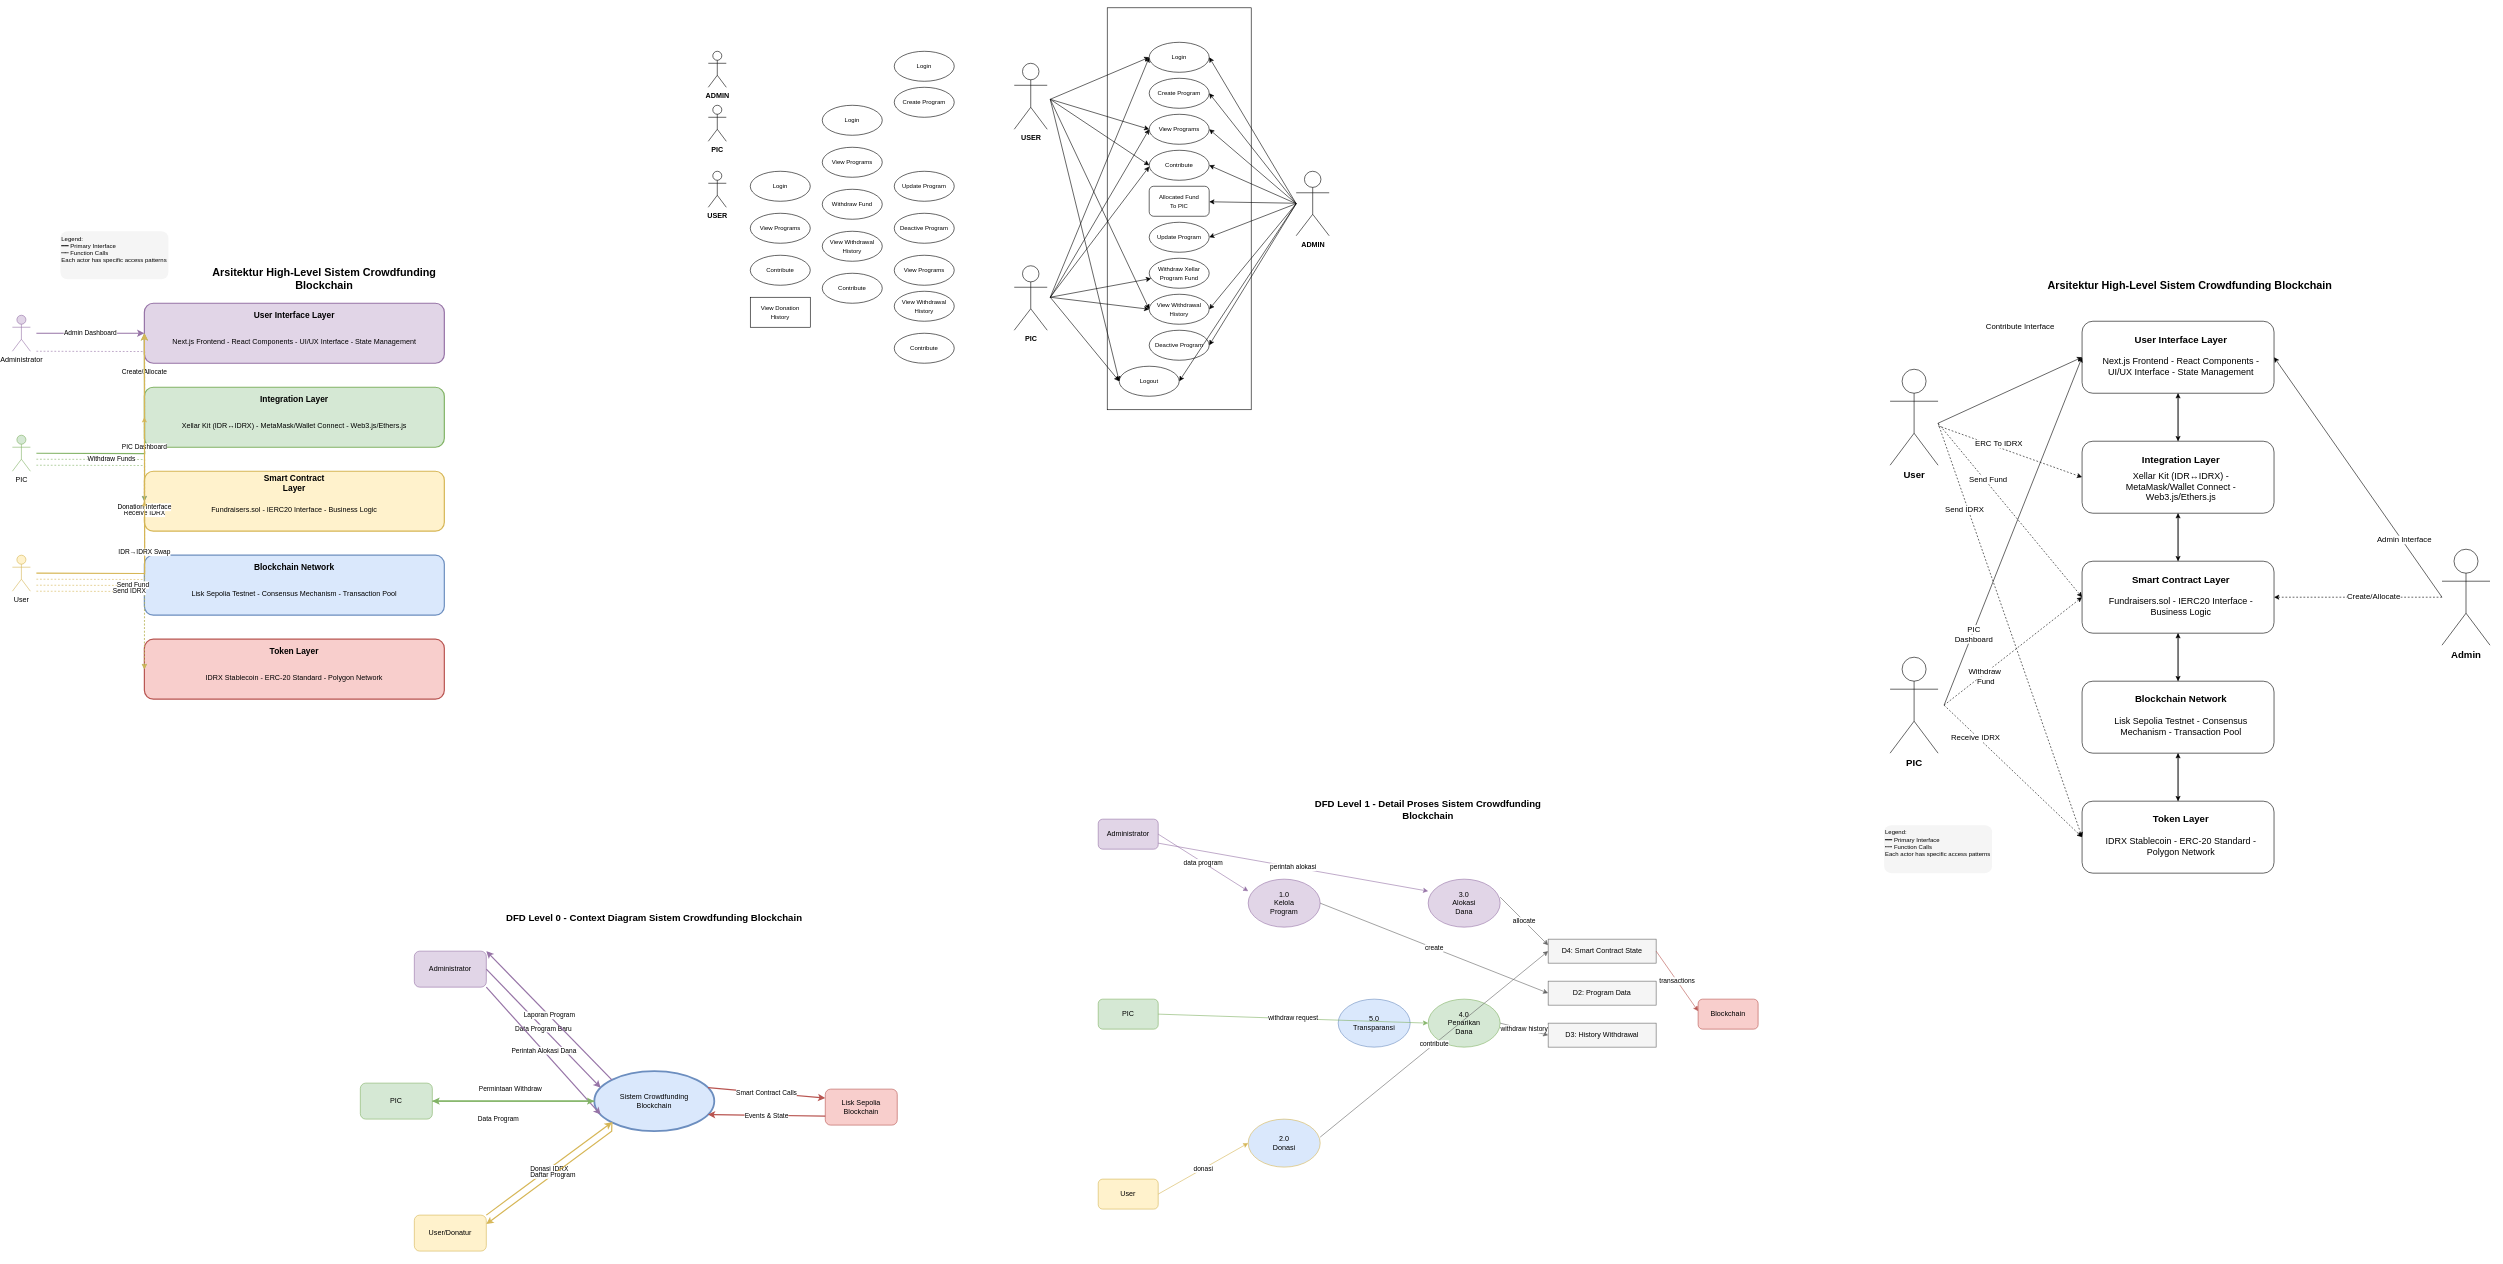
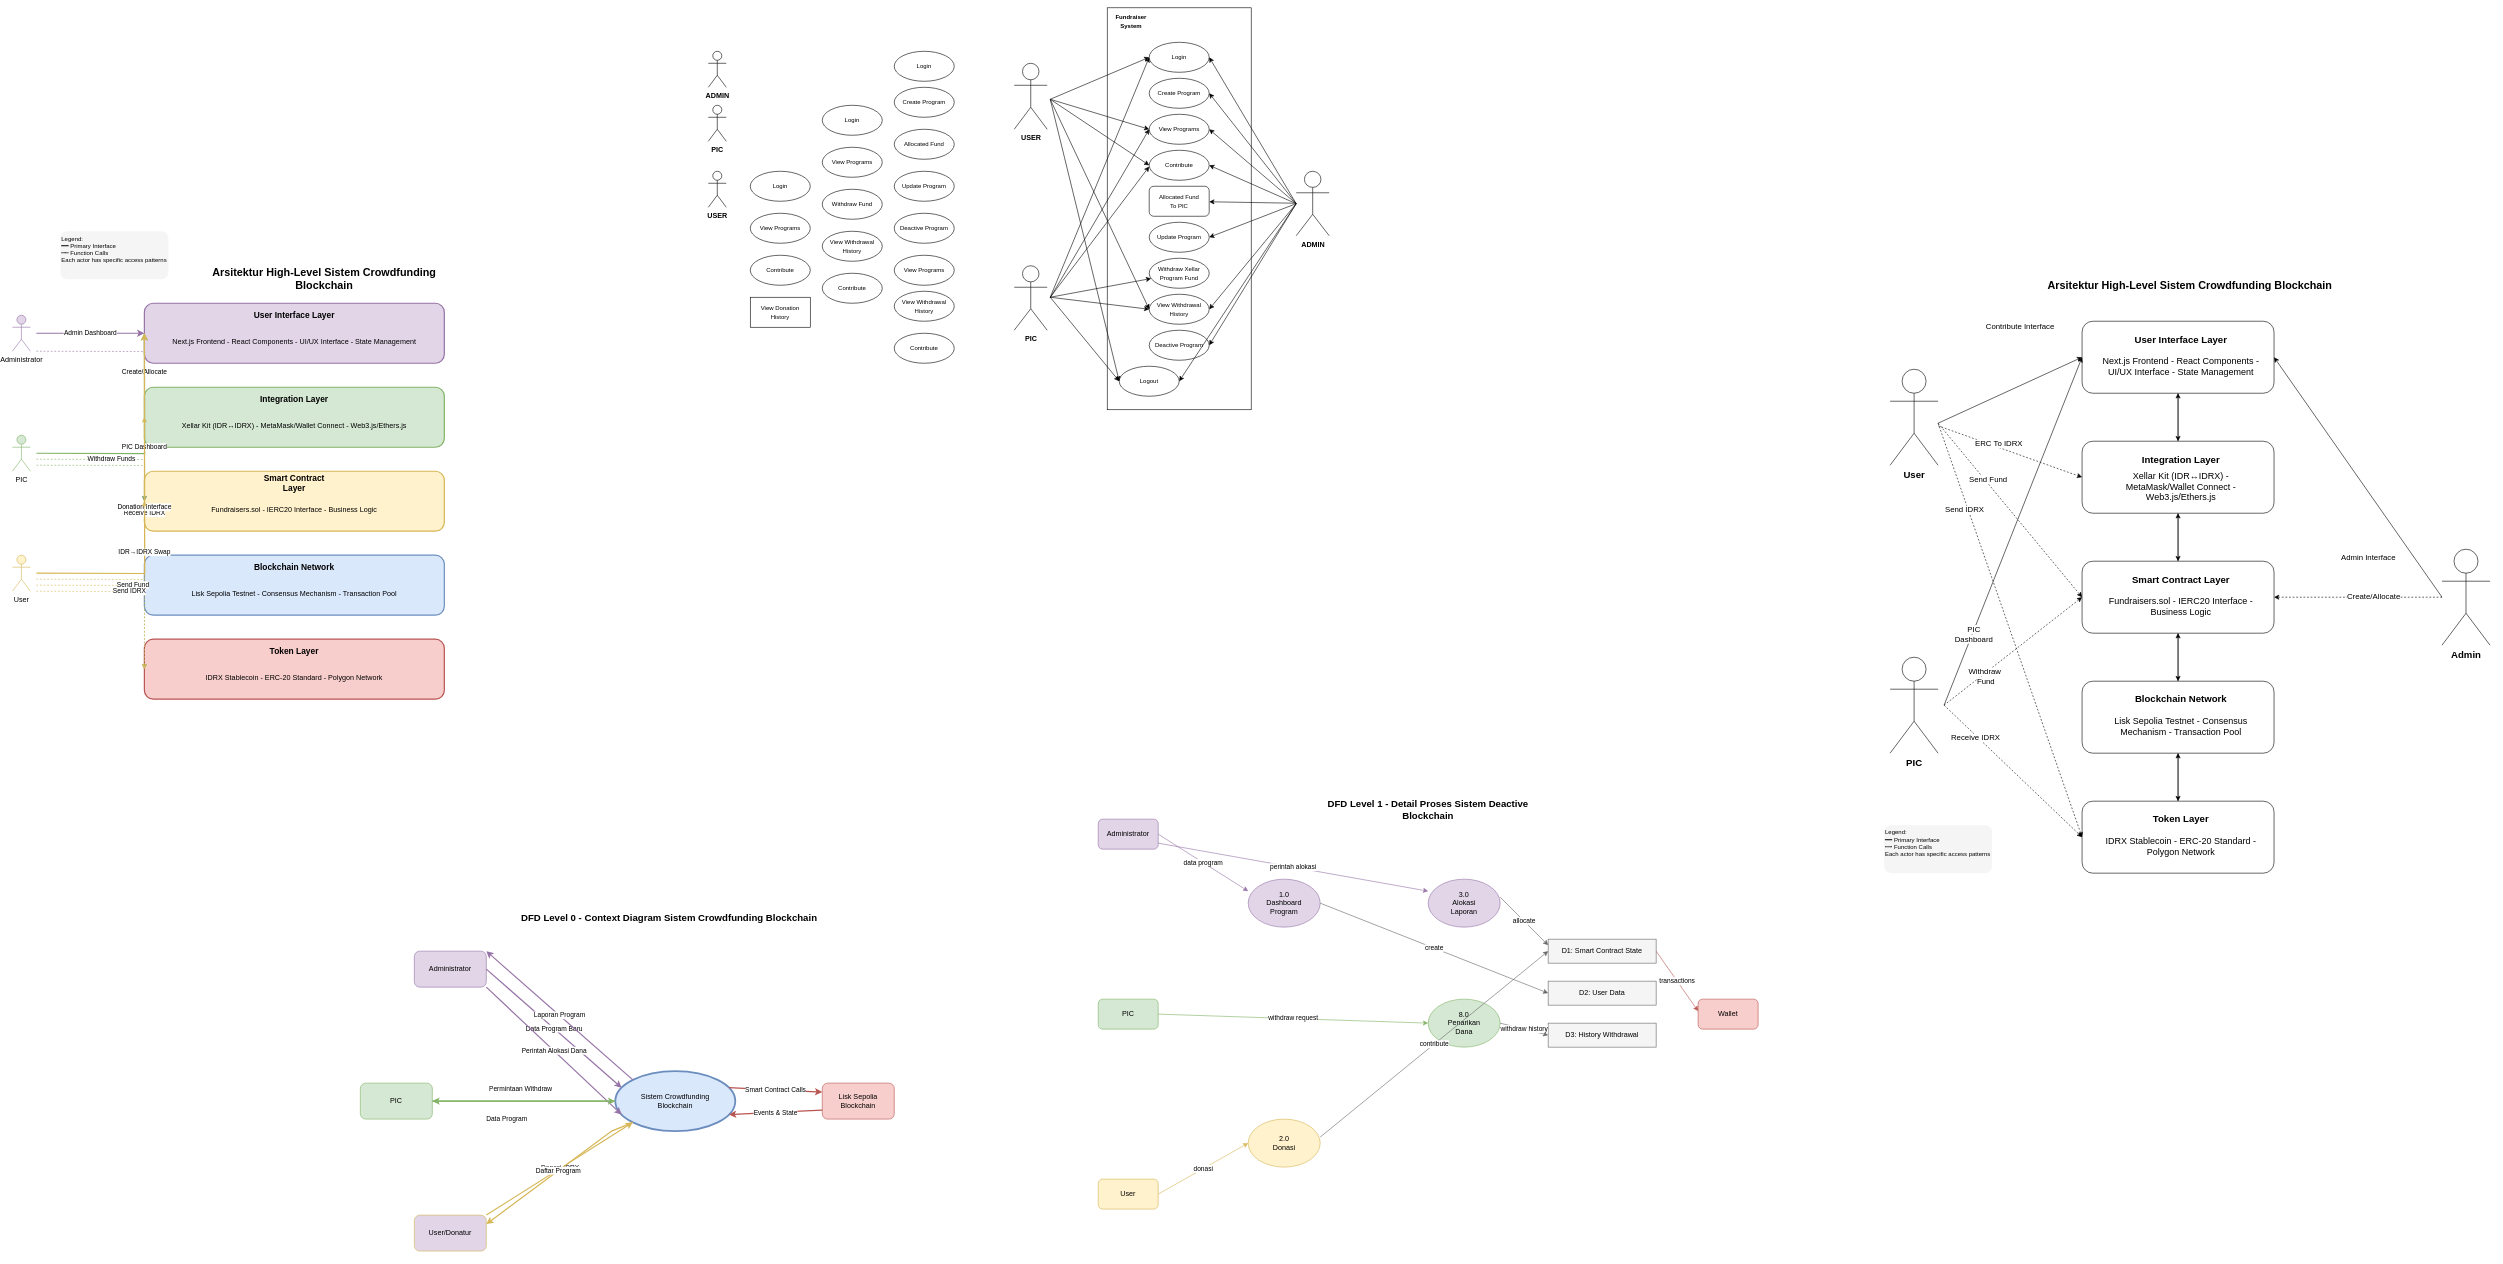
+ <mxCell id="33" value="&lt;b&gt;&lt;font style=&quot;font-size: 10px;&quot;&gt;Fundraiser System&lt;/font&gt;&lt;/b&gt;" style="text;html=1;align=center;verticalAlign=middle;whiteSpace=wrap;rounded=0;" vertex="1" parent="1"><mxGeometry x="1854.99" y="20" width="60" height="30" as="geometry" /></mxCell>
+ <mxCell id="15" value="&lt;font style=&quot;font-size: 10px;&quot;&gt;Allocated Fund&lt;/font&gt;" style="ellipse;whiteSpace=wrap;html=1;" vertex="1" parent="1"><mxGeometry x="1490" y="215" width="100" height="50" as="geometry" /></mxCell>
- <mxCell id="168" value="&lt;span style=&quot;color: rgb(0, 0, 0); font-family: Helvetica; font-style: normal; font-variant-ligatures: normal; font-variant-caps: normal; font-weight: 400; letter-spacing: normal; orphans: 2; text-align: center; text-indent: 0px; text-transform: none; widows: 2; word-spacing: 0px; -webkit-text-stroke-width: 0px; white-space: nowrap; background-color: rgb(255, 255, 255); text-decoration-thickness: initial; text-decoration-style: initial; text-decoration-color: initial; float: none; display: inline !important;&quot;&gt;&lt;font style=&quot;font-size: 13px;&quot;&gt;Admin Interface&lt;/font&gt;&lt;/span&gt;" style="text;whiteSpace=wrap;html=1;" vertex="1" parent="1"><mxGeometry x="3960" y="885" width="80" height="30" as="geometry" /></mxCell>
+ <mxCell id="168" value="&lt;span style=&quot;color: rgb(0, 0, 0); font-family: Helvetica; font-style: normal; font-variant-ligatures: normal; font-variant-caps: normal; font-weight: 400; letter-spacing: normal; orphans: 2; text-align: center; text-indent: 0px; text-transform: none; widows: 2; word-spacing: 0px; -webkit-text-stroke-width: 0px; white-space: nowrap; background-color: rgb(255, 255, 255); text-decoration-thickness: initial; text-decoration-style: initial; text-decoration-color: initial; float: none; display: inline !important;&quot;&gt;&lt;font style=&quot;font-size: 13px;&quot;&gt;Admin Interface&lt;/font&gt;&lt;/span&gt;" style="text;whiteSpace=wrap;html=1;" vertex="1" parent="1"><mxGeometry x="3900" y="915" width="80" height="30" as="geometry" /></mxCell>
- <mxCell id="78" value="DFD Level 1 - Detail Proses Sistem Crowdfunding Blockchain" style="text;html=1;strokeColor=none;fillColor=none;align=center;verticalAlign=middle;whiteSpace=wrap;rounded=0;fontStyle=1;fontSize=16;" vertex="1" parent="1"><mxGeometry x="2180" y="1335" width="400" height="30" as="geometry" /></mxCell>
+ <mxCell id="78" value="DFD Level 1 - Detail Proses Sistem Deactive Blockchain" style="text;html=1;strokeColor=none;fillColor=none;align=center;verticalAlign=middle;whiteSpace=wrap;rounded=0;fontStyle=1;fontSize=16;" vertex="1" parent="1"><mxGeometry x="2180" y="1335" width="400" height="30" as="geometry" /></mxCell>
- <mxCell id="61" value="1.0&#10;Kelola&#10;Program" style="ellipse;whiteSpace=wrap;html=1;fillColor=#e1d5e7;strokeColor=#9673a6;" vertex="1" parent="1"><mxGeometry x="2080" y="1465" width="120" height="80" as="geometry" /></mxCell>
+ <mxCell id="61" value="1.0&#10;Dashboard&#10;Program" style="ellipse;whiteSpace=wrap;html=1;fillColor=#e1d5e7;strokeColor=#9673a6;" vertex="1" parent="1"><mxGeometry x="2080" y="1465" width="120" height="80" as="geometry" /></mxCell>
- <mxCell id="63" value="3.0&#10;Alokasi&#10;Dana" style="ellipse;whiteSpace=wrap;html=1;fillColor=#e1d5e7;strokeColor=#9673a6;" vertex="1" parent="1"><mxGeometry x="2380" y="1465" width="120" height="80" as="geometry" /></mxCell>
+ <mxCell id="63" value="3.0&#10;Alokasi&#10;Laporan" style="ellipse;whiteSpace=wrap;html=1;fillColor=#e1d5e7;strokeColor=#9673a6;" vertex="1" parent="1"><mxGeometry x="2380" y="1465" width="120" height="80" as="geometry" /></mxCell>
- <mxCell id="93" value="DFD Level 0 - Context Diagram Sistem Crowdfunding Blockchain" style="text;html=1;strokeColor=none;fillColor=none;align=center;verticalAlign=middle;whiteSpace=wrap;rounded=0;fontStyle=1;fontSize=16;" vertex="1" parent="1"><mxGeometry x="840" y="1515" width="500" height="30" as="geometry" /></mxCell>
+ <mxCell id="93" value="DFD Level 0 - Context Diagram Sistem Crowdfunding Blockchain" style="text;html=1;strokeColor=none;fillColor=none;align=center;verticalAlign=middle;whiteSpace=wrap;rounded=0;fontStyle=1;fontSize=16;" vertex="1" parent="1"><mxGeometry x="865" y="1515" width="500" height="30" as="geometry" /></mxCell>
- <mxCell id="66" value="D4: Smart Contract State" style="rounded=0;whiteSpace=wrap;html=1;fillColor=#f5f5f5;strokeColor=#666666;" vertex="1" parent="1"><mxGeometry x="2580" y="1565" width="180" height="40" as="geometry" /></mxCell>
+ <mxCell id="66" value="D1: Smart Contract State" style="rounded=0;whiteSpace=wrap;html=1;fillColor=#f5f5f5;strokeColor=#666666;" vertex="1" parent="1"><mxGeometry x="2580" y="1565" width="180" height="40" as="geometry" /></mxCell>
- <mxCell id="67" value="D2: Program Data" style="rounded=0;whiteSpace=wrap;html=1;fillColor=#f5f5f5;strokeColor=#666666;" vertex="1" parent="1"><mxGeometry x="2580" y="1635" width="180" height="40" as="geometry" /></mxCell>
+ <mxCell id="67" value="D2: User Data" style="rounded=0;whiteSpace=wrap;html=1;fillColor=#f5f5f5;strokeColor=#666666;" vertex="1" parent="1"><mxGeometry x="2580" y="1635" width="180" height="40" as="geometry" /></mxCell>
- <mxCell id="60" value="Blockchain" style="rounded=1;whiteSpace=wrap;html=1;fillColor=#f8cecc;strokeColor=#b85450;" vertex="1" parent="1"><mxGeometry x="2830" y="1665" width="100" height="50" as="geometry" /></mxCell>
+ <mxCell id="60" value="Wallet" style="rounded=1;whiteSpace=wrap;html=1;fillColor=#f8cecc;strokeColor=#b85450;" vertex="1" parent="1"><mxGeometry x="2830" y="1665" width="100" height="50" as="geometry" /></mxCell>
- <mxCell id="65" value="5.0&#10;Transparansi" style="ellipse;whiteSpace=wrap;html=1;fillColor=#dae8fc;strokeColor=#6c8ebf;" vertex="1" parent="1"><mxGeometry x="2230" y="1665" width="120" height="80" as="geometry" /></mxCell>
- <mxCell id="64" value="4.0&#10;Penarikan&#10;Dana" style="ellipse;whiteSpace=wrap;html=1;fillColor=#d5e8d4;strokeColor=#82b366;" vertex="1" parent="1"><mxGeometry x="2380" y="1665" width="120" height="80" as="geometry" /></mxCell>
+ <mxCell id="64" value="8.0&#10;Penarikan&#10;Dana" style="ellipse;whiteSpace=wrap;html=1;fillColor=#d5e8d4;strokeColor=#82b366;" vertex="1" parent="1"><mxGeometry x="2380" y="1665" width="120" height="80" as="geometry" /></mxCell>
- <mxCell id="79" value="Sistem Crowdfunding&#10;Blockchain" style="ellipse;whiteSpace=wrap;html=1;fillColor=#dae8fc;strokeColor=#6c8ebf;strokeWidth=3;" vertex="1" parent="1"><mxGeometry x="990" y="1785" width="200" height="100" as="geometry" /></mxCell>
+ <mxCell id="79" value="Sistem Crowdfunding&#10;Blockchain" style="ellipse;whiteSpace=wrap;html=1;fillColor=#dae8fc;strokeColor=#6c8ebf;strokeWidth=3;" vertex="1" parent="1"><mxGeometry x="1025" y="1785" width="200" height="100" as="geometry" /></mxCell>
- <mxCell id="83" value="Lisk Sepolia&#10;Blockchain" style="rounded=1;whiteSpace=wrap;html=1;fillColor=#f8cecc;strokeColor=#b85450;" vertex="1" parent="1"><mxGeometry x="1375" y="1815" width="120" height="60" as="geometry" /></mxCell>
+ <mxCell id="83" value="Lisk Sepolia&#10;Blockchain" style="rounded=1;whiteSpace=wrap;html=1;fillColor=#f8cecc;strokeColor=#b85450;" vertex="1" parent="1"><mxGeometry x="1370" y="1805" width="120" height="60" as="geometry" /></mxCell>
- <mxCell id="62" value="2.0&#10;Donasi" style="ellipse;whiteSpace=wrap;html=1;fillColor=#dae8fc;strokeColor=#d6b656;" vertex="1" parent="1"><mxGeometry x="2080" y="1865" width="120" height="80" as="geometry" /></mxCell>
+ <mxCell id="62" value="2.0&#10;Donasi" style="ellipse;whiteSpace=wrap;html=1;fillColor=#fff2cc;strokeColor=#d6b656;" vertex="1" parent="1"><mxGeometry x="2080" y="1865" width="120" height="80" as="geometry" /></mxCell>
- <mxCell id="82" value="User/Donatur" style="rounded=1;whiteSpace=wrap;html=1;fillColor=#fff2cc;strokeColor=#d6b656;" vertex="1" parent="1"><mxGeometry x="690" y="2025" width="120" height="60" as="geometry" /></mxCell>
+ <mxCell id="82" value="User/Donatur" style="rounded=1;whiteSpace=wrap;html=1;fillColor=#e1d5e7;strokeColor=#d6b656;" vertex="1" parent="1"><mxGeometry x="690" y="2025" width="120" height="60" as="geometry" /></mxCell>
